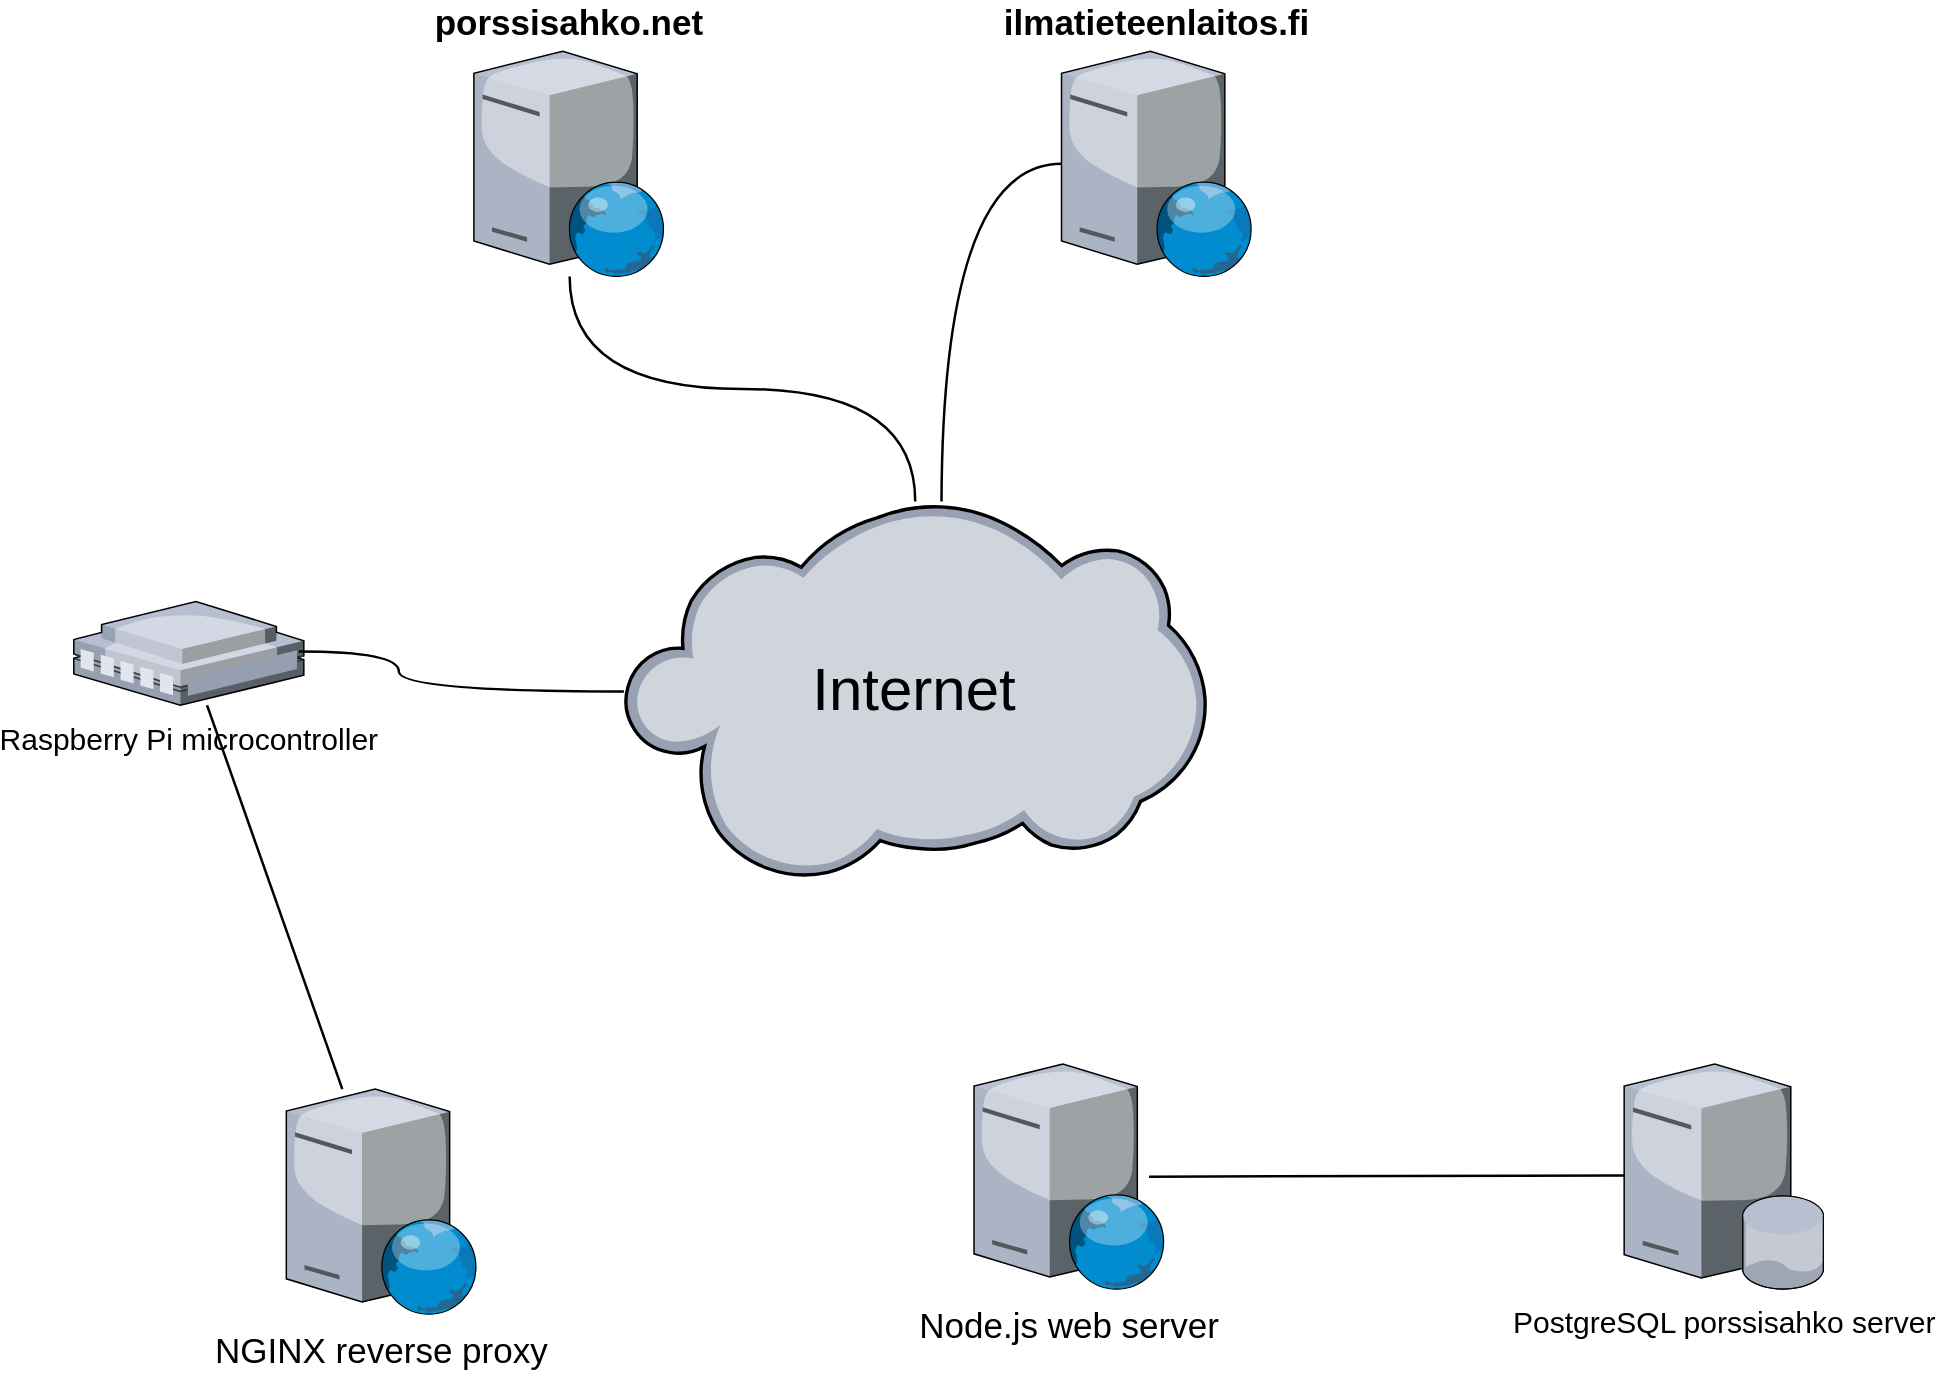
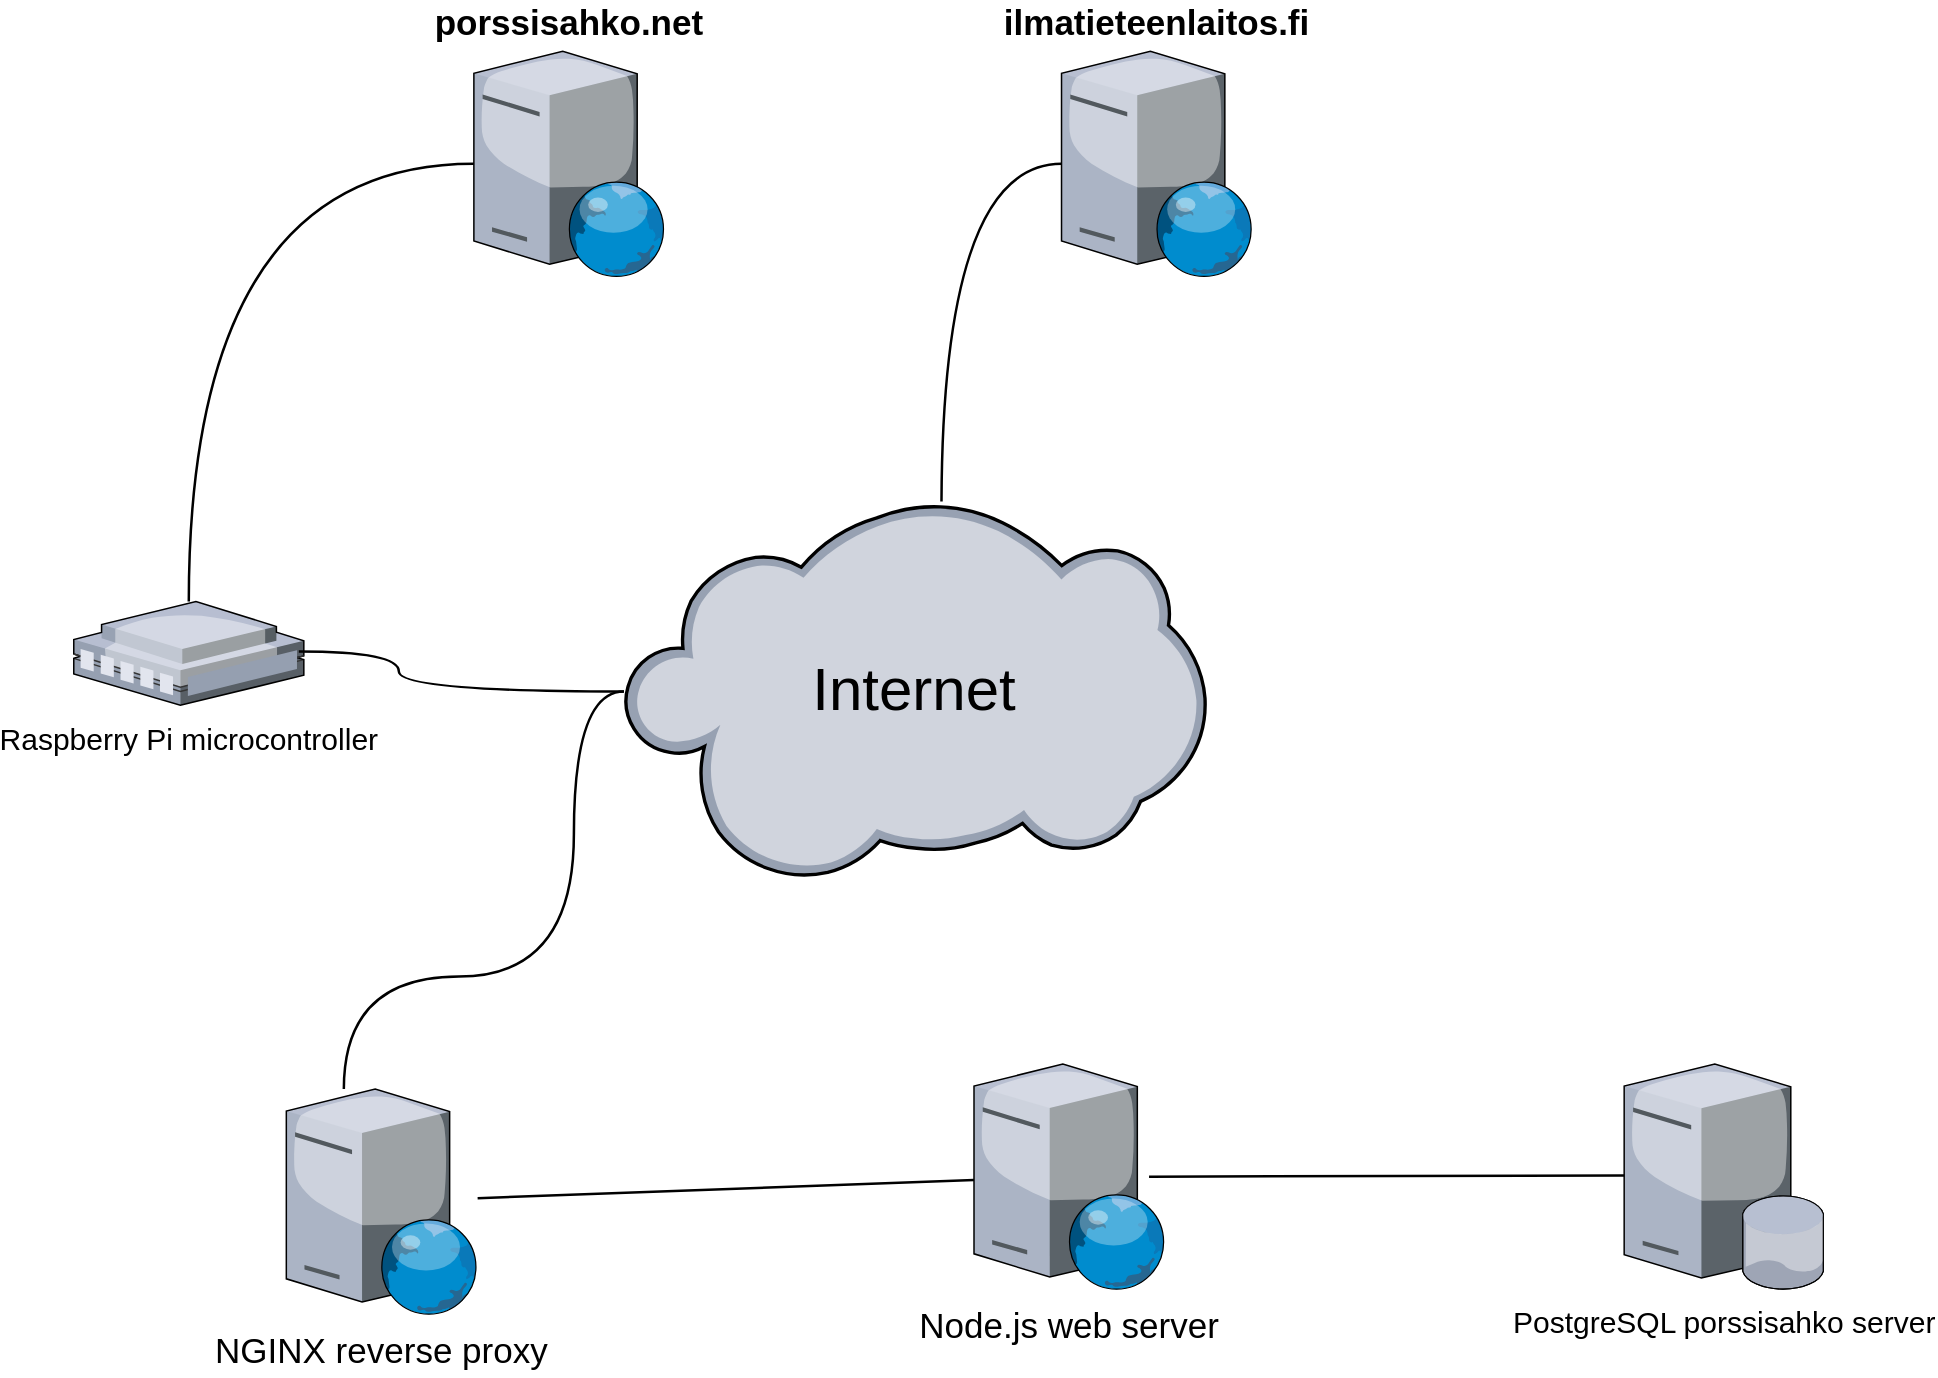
- <mxCell id="9" value="" style="endArrow=none;html=1;rounded=0;edgeStyle=orthogonalEdgeStyle;curved=1;" edge="1" parent="1" source="3" target="2"><mxGeometry width="50" height="50" relative="1" as="geometry"><mxPoint x="230" y="130" as="sourcePoint" /><mxPoint x="280" y="80" as="targetPoint" /></mxGeometry></mxCell>
+ <mxCell id="9" value="" style="endArrow=none;html=1;rounded=0;edgeStyle=orthogonalEdgeStyle;curved=1;" edge="1" parent="1" source="3" target="8"><mxGeometry width="50" height="50" relative="1" as="geometry"><mxPoint x="230" y="130" as="sourcePoint" /><mxPoint x="280" y="80" as="targetPoint" /></mxGeometry></mxCell>
- <mxCell id="12" value="" style="endArrow=none;html=1;rounded=0;" edge="1" parent="1" source="5" target="8"><mxGeometry width="50" height="50" relative="1" as="geometry"><mxPoint x="170" y="470" as="sourcePoint" /><mxPoint x="270" y="450" as="targetPoint" /></mxGeometry></mxCell>
+ <mxCell id="12" value="" style="endArrow=none;html=1;rounded=0;" edge="1" parent="1" source="5" target="6"><mxGeometry width="50" height="50" relative="1" as="geometry"><mxPoint x="170" y="470" as="sourcePoint" /><mxPoint x="270" y="450" as="targetPoint" /></mxGeometry></mxCell>
+ <mxCell id="11" value="" style="endArrow=none;html=1;rounded=0;edgeStyle=orthogonalEdgeStyle;curved=1;" edge="1" parent="1" source="5" target="2"><mxGeometry width="50" height="50" relative="1" as="geometry"><mxPoint x="480" y="75" as="sourcePoint" /><mxPoint x="377" y="220" as="targetPoint" /><Array as="points"><mxPoint x="128" y="390" /><mxPoint x="220" y="390" /><mxPoint x="220" y="276" /></Array></mxGeometry></mxCell>
